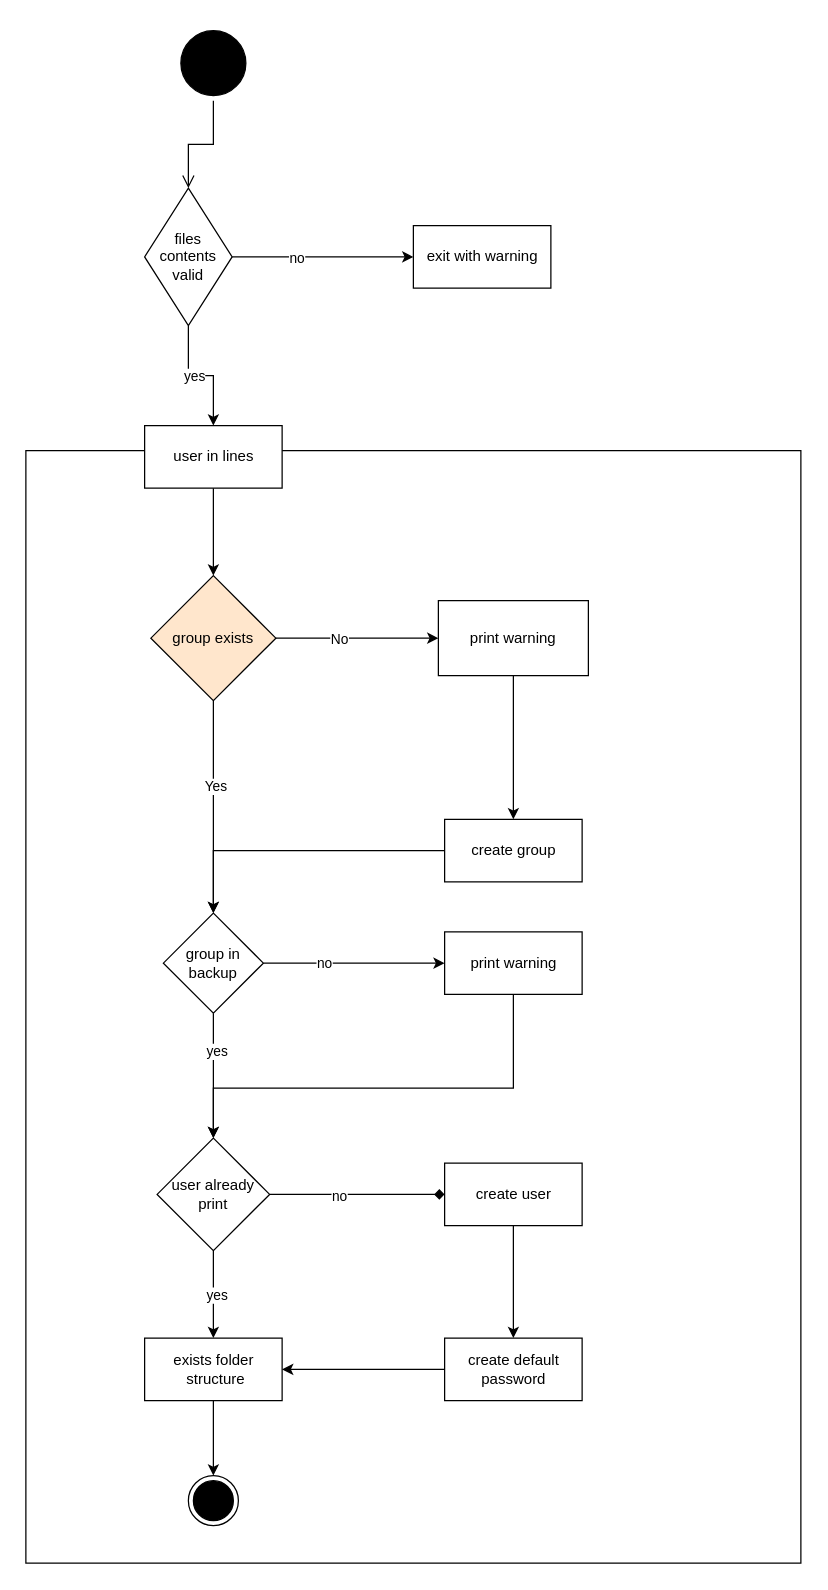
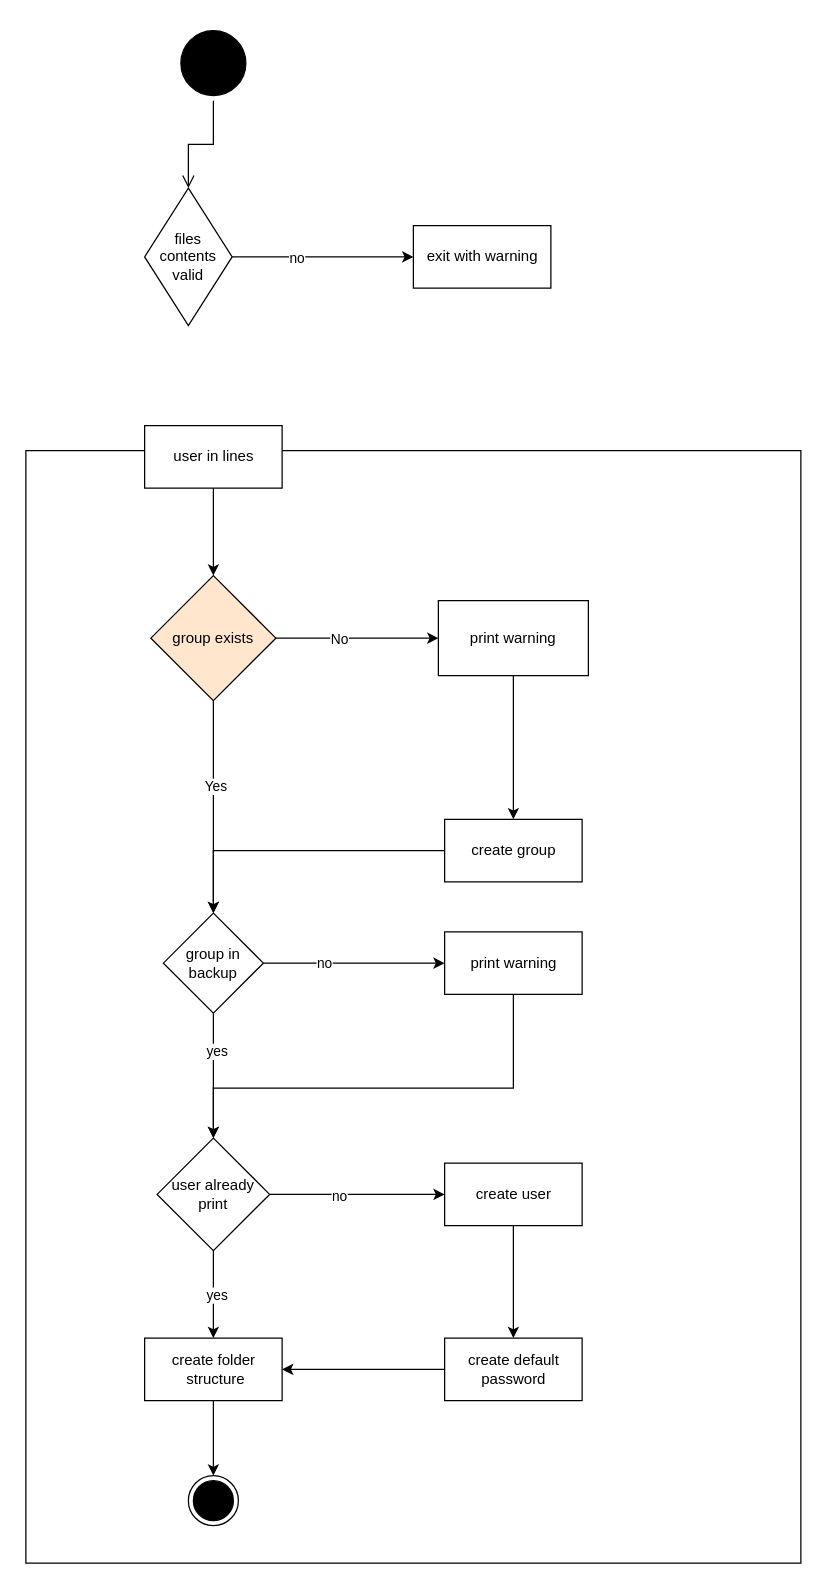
- <mxCell id="32" style="edgeStyle=orthogonalEdgeStyle;rounded=0;orthogonalLoop=1;jettySize=auto;html=1;entryX=0.5;entryY=0;entryDx=0;entryDy=0;" edge="1" parent="1" source="36" target="11"><mxGeometry relative="1" as="geometry" /></mxCell>
- <mxCell id="33" value="yes" style="edgeLabel;html=1;align=center;verticalAlign=middle;resizable=0;points=[];" vertex="1" connectable="0" parent="32"><mxGeometry x="-0.13" relative="1" as="geometry"><mxPoint as="offset" /></mxGeometry></mxCell>
- <mxCell id="23" style="edgeStyle=orthogonalEdgeStyle;rounded=0;orthogonalLoop=1;jettySize=auto;html=1;endArrow=diamond;" edge="1" parent="1" source="25" target="29"><mxGeometry relative="1" as="geometry"><mxPoint x="320" y="955" as="targetPoint" /></mxGeometry></mxCell>
+ <mxCell id="23" style="edgeStyle=orthogonalEdgeStyle;rounded=0;orthogonalLoop=1;jettySize=auto;html=1;" edge="1" parent="1" source="25" target="29"><mxGeometry relative="1" as="geometry"><mxPoint x="320" y="955" as="targetPoint" /></mxGeometry></mxCell>
- <mxCell id="27" value="exists folder&lt;br&gt;&amp;nbsp;structure" style="html=1;strokeColor=default;fillColor=none;" vertex="1" parent="1"><mxGeometry x="115" y="1070" width="110" height="50" as="geometry" /></mxCell>
+ <mxCell id="27" value="create folder&lt;br&gt;&amp;nbsp;structure" style="html=1;strokeColor=default;fillColor=none;" vertex="1" parent="1"><mxGeometry x="115" y="1070" width="110" height="50" as="geometry" /></mxCell>
